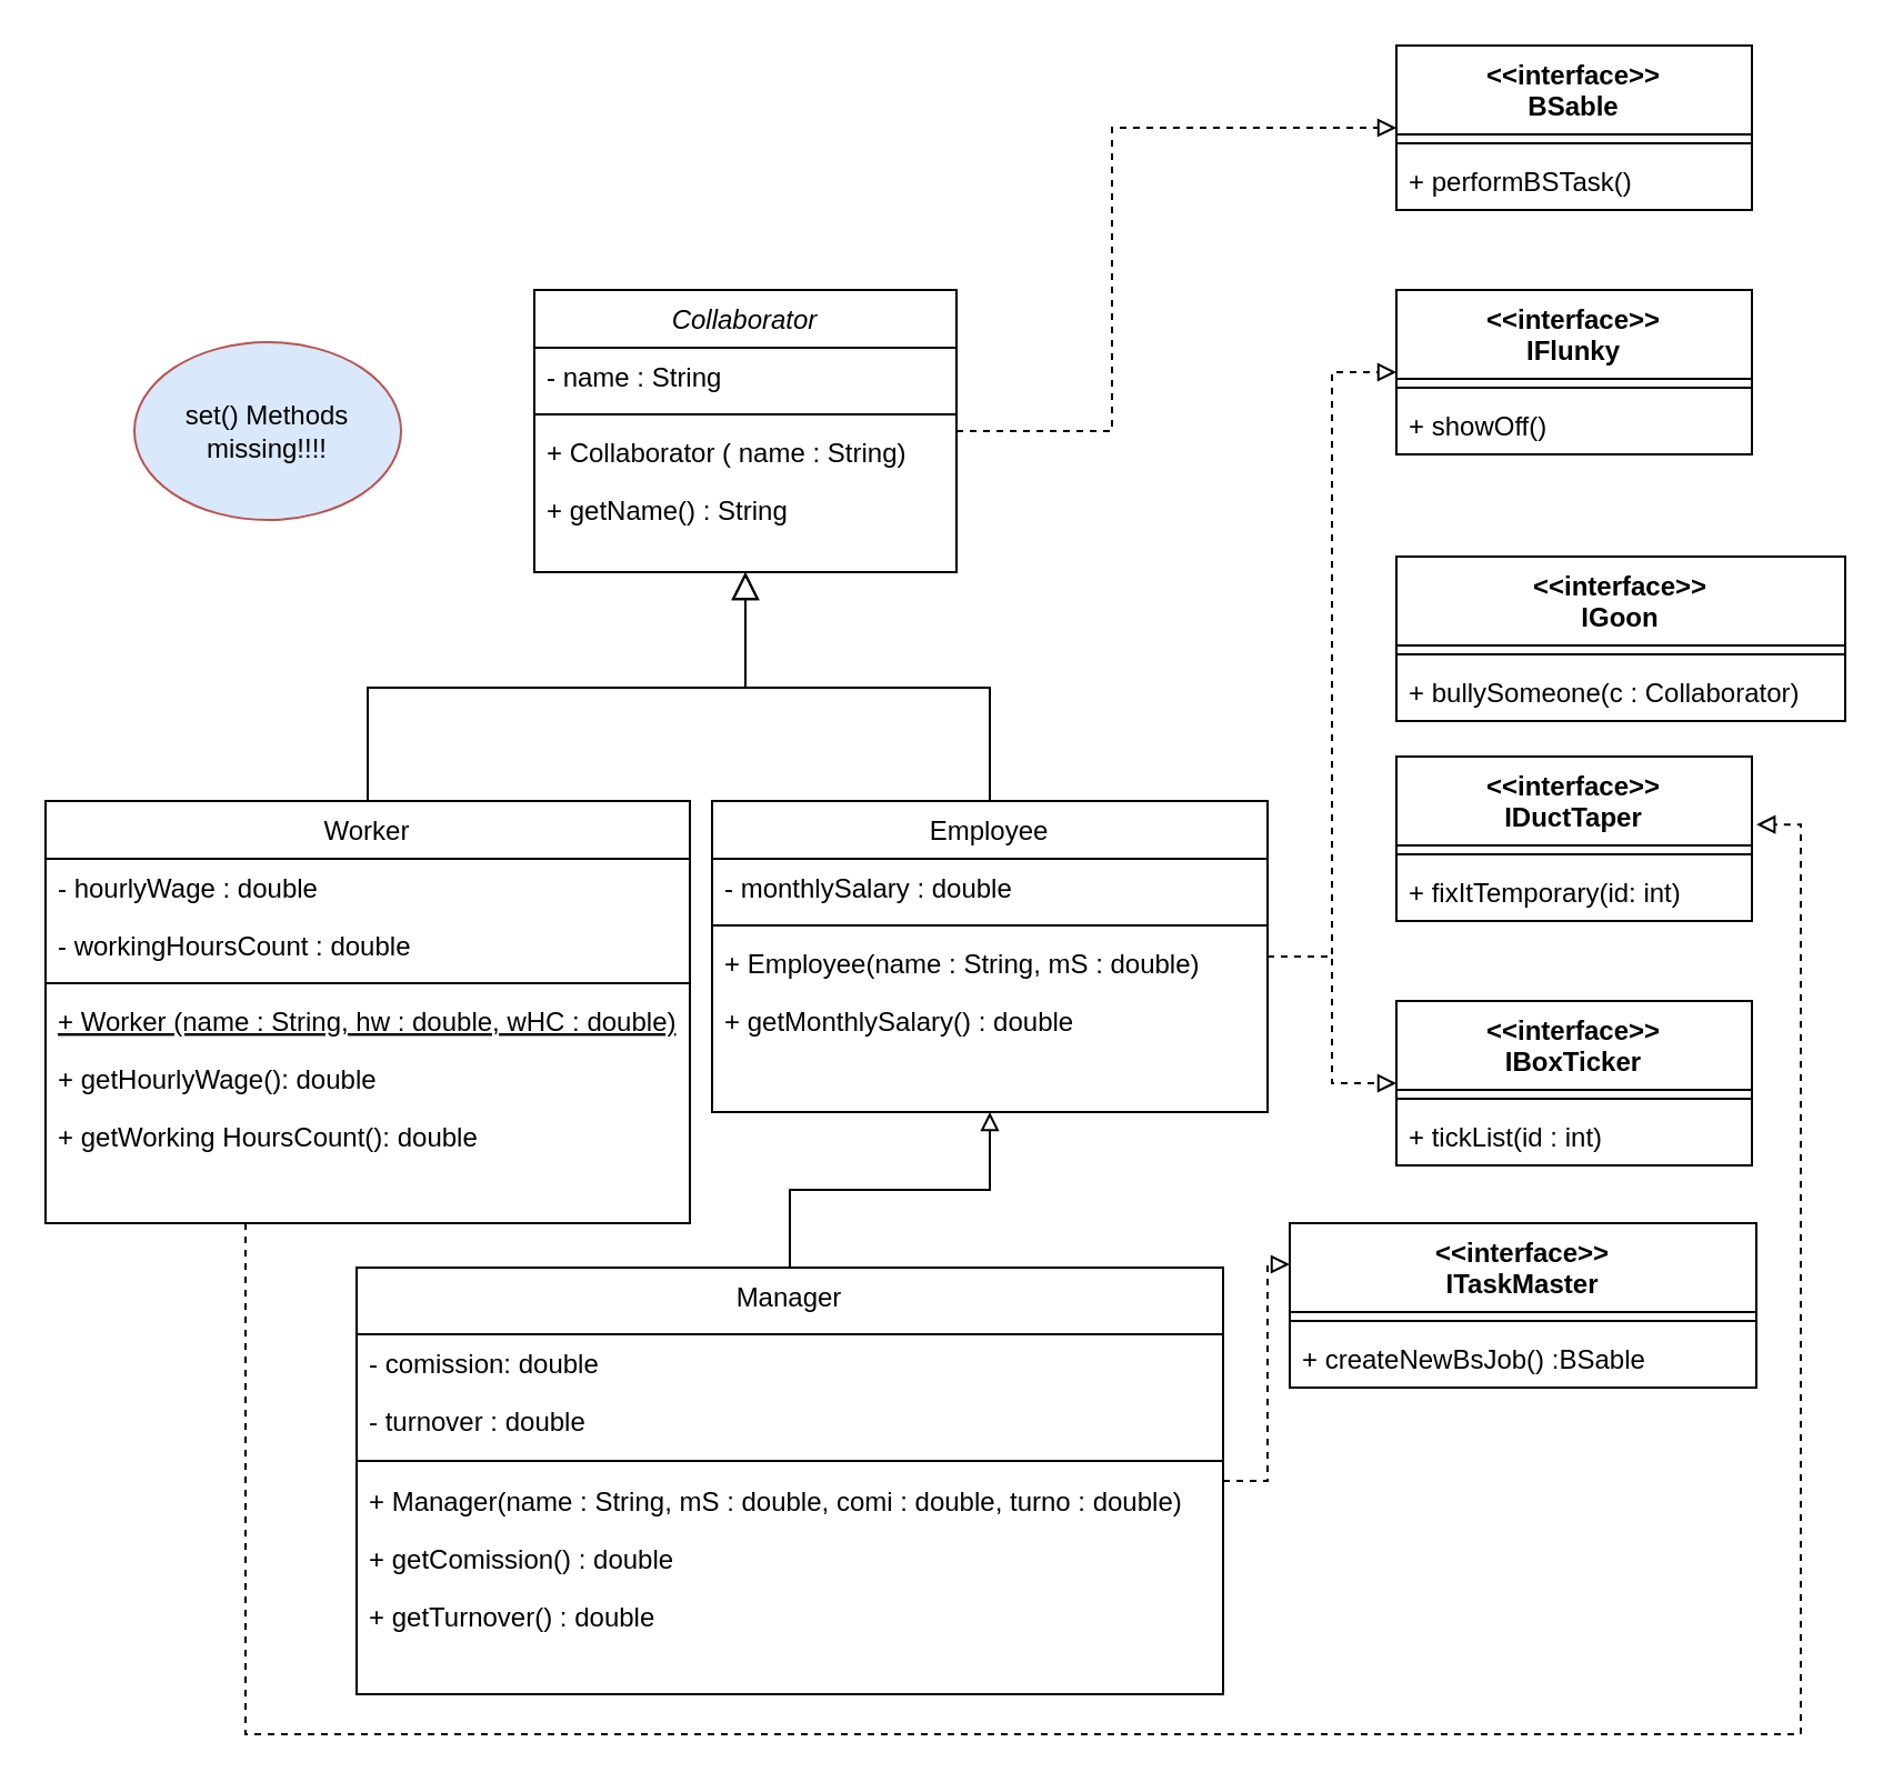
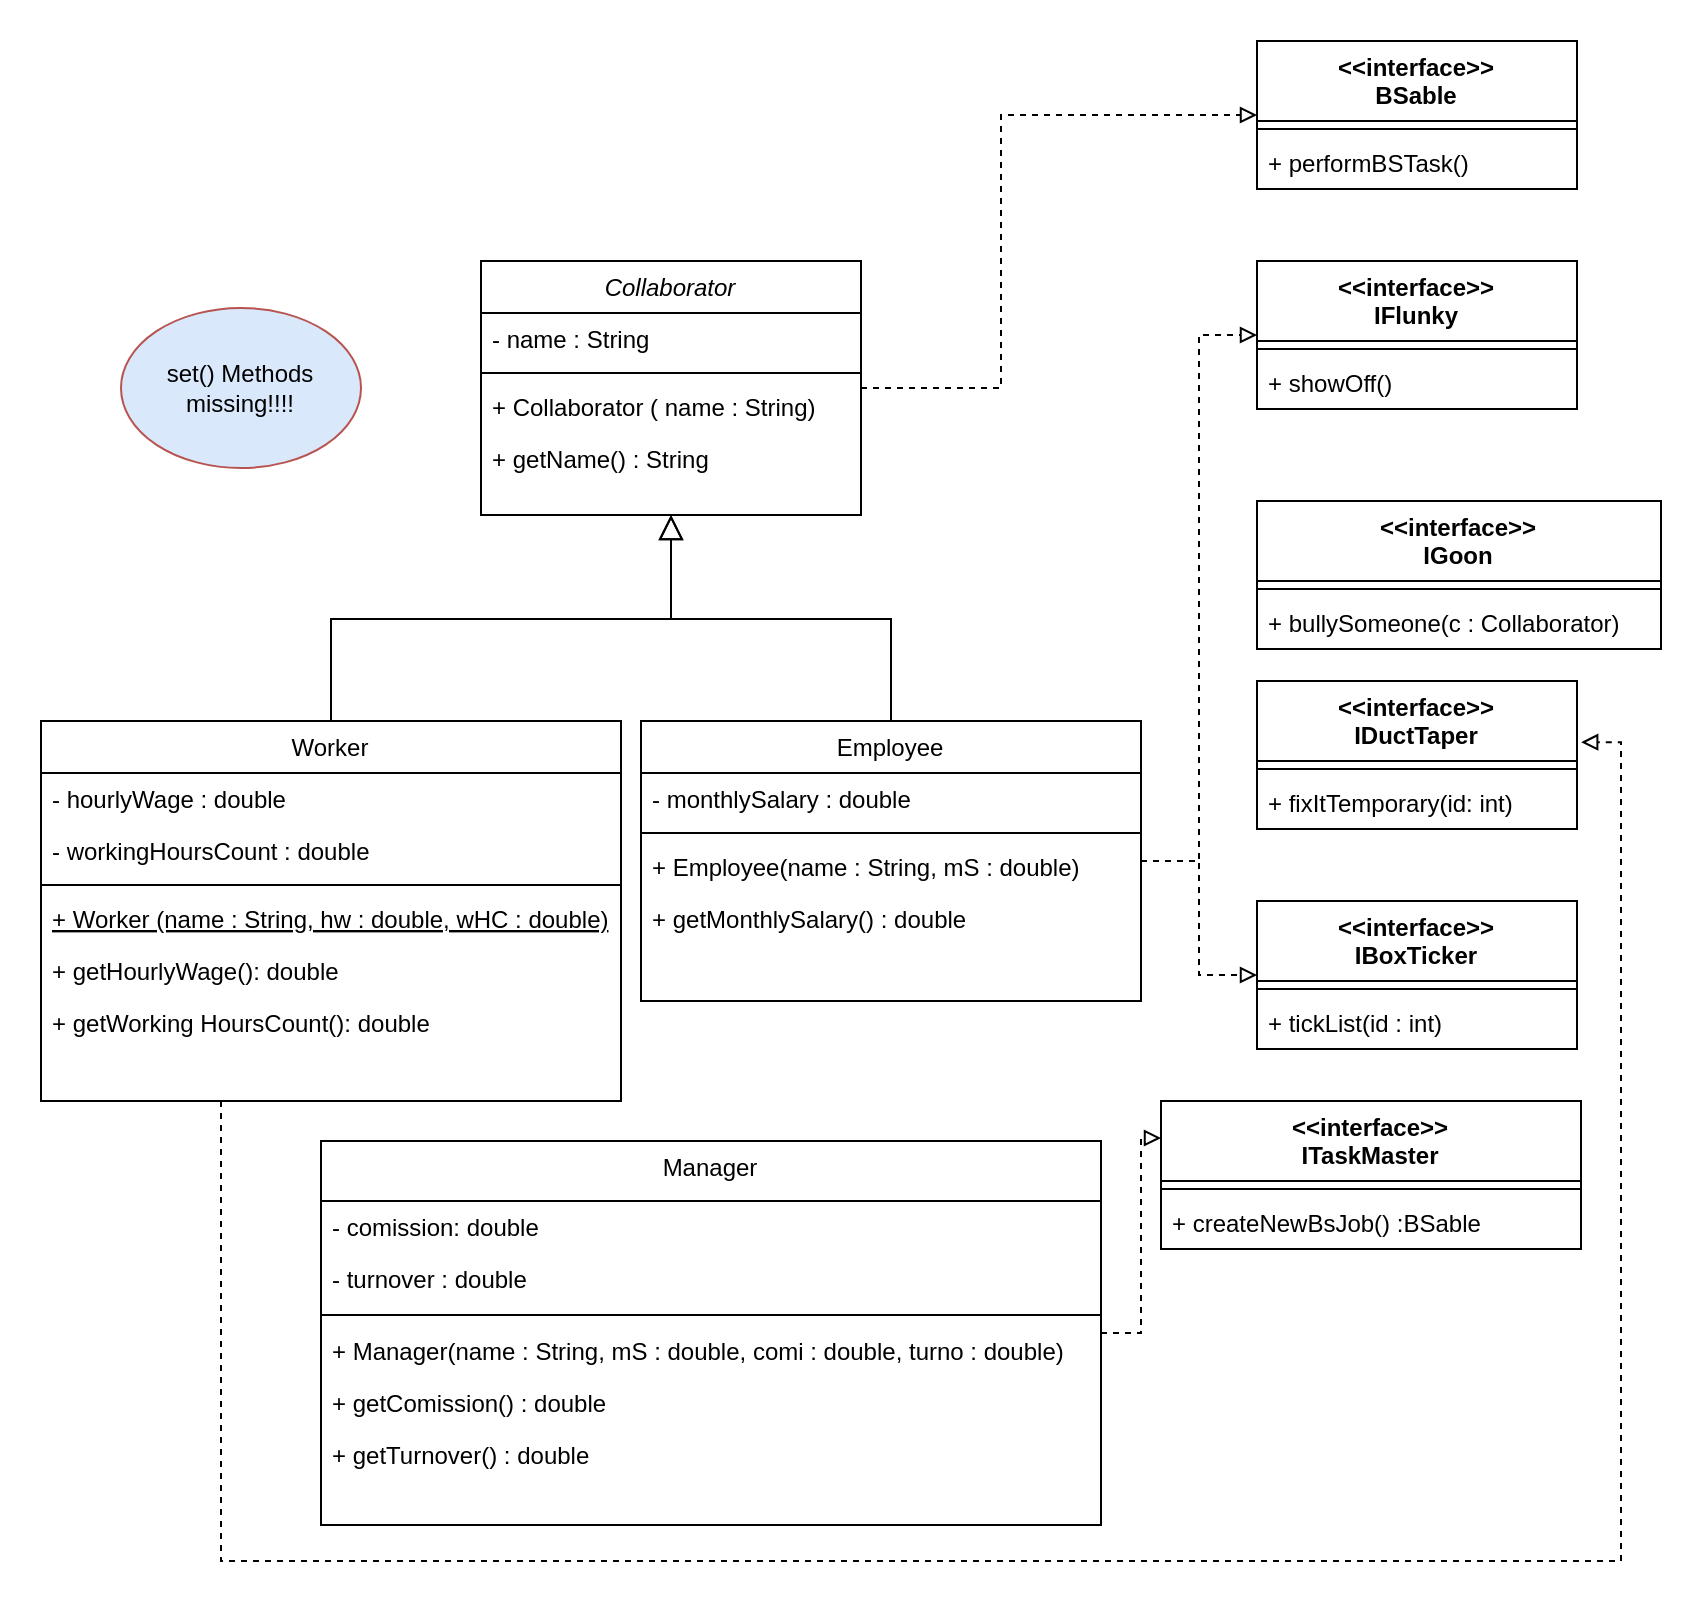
- <mxCell id="25" style="edgeStyle=orthogonalEdgeStyle;rounded=0;orthogonalLoop=1;jettySize=auto;html=1;entryX=0.5;entryY=1;entryDx=0;entryDy=0;startArrow=none;startFill=0;endArrow=block;endFill=0;" parent="1" source="27" target="19" edge="1"><mxGeometry relative="1" as="geometry" /></mxCell>
